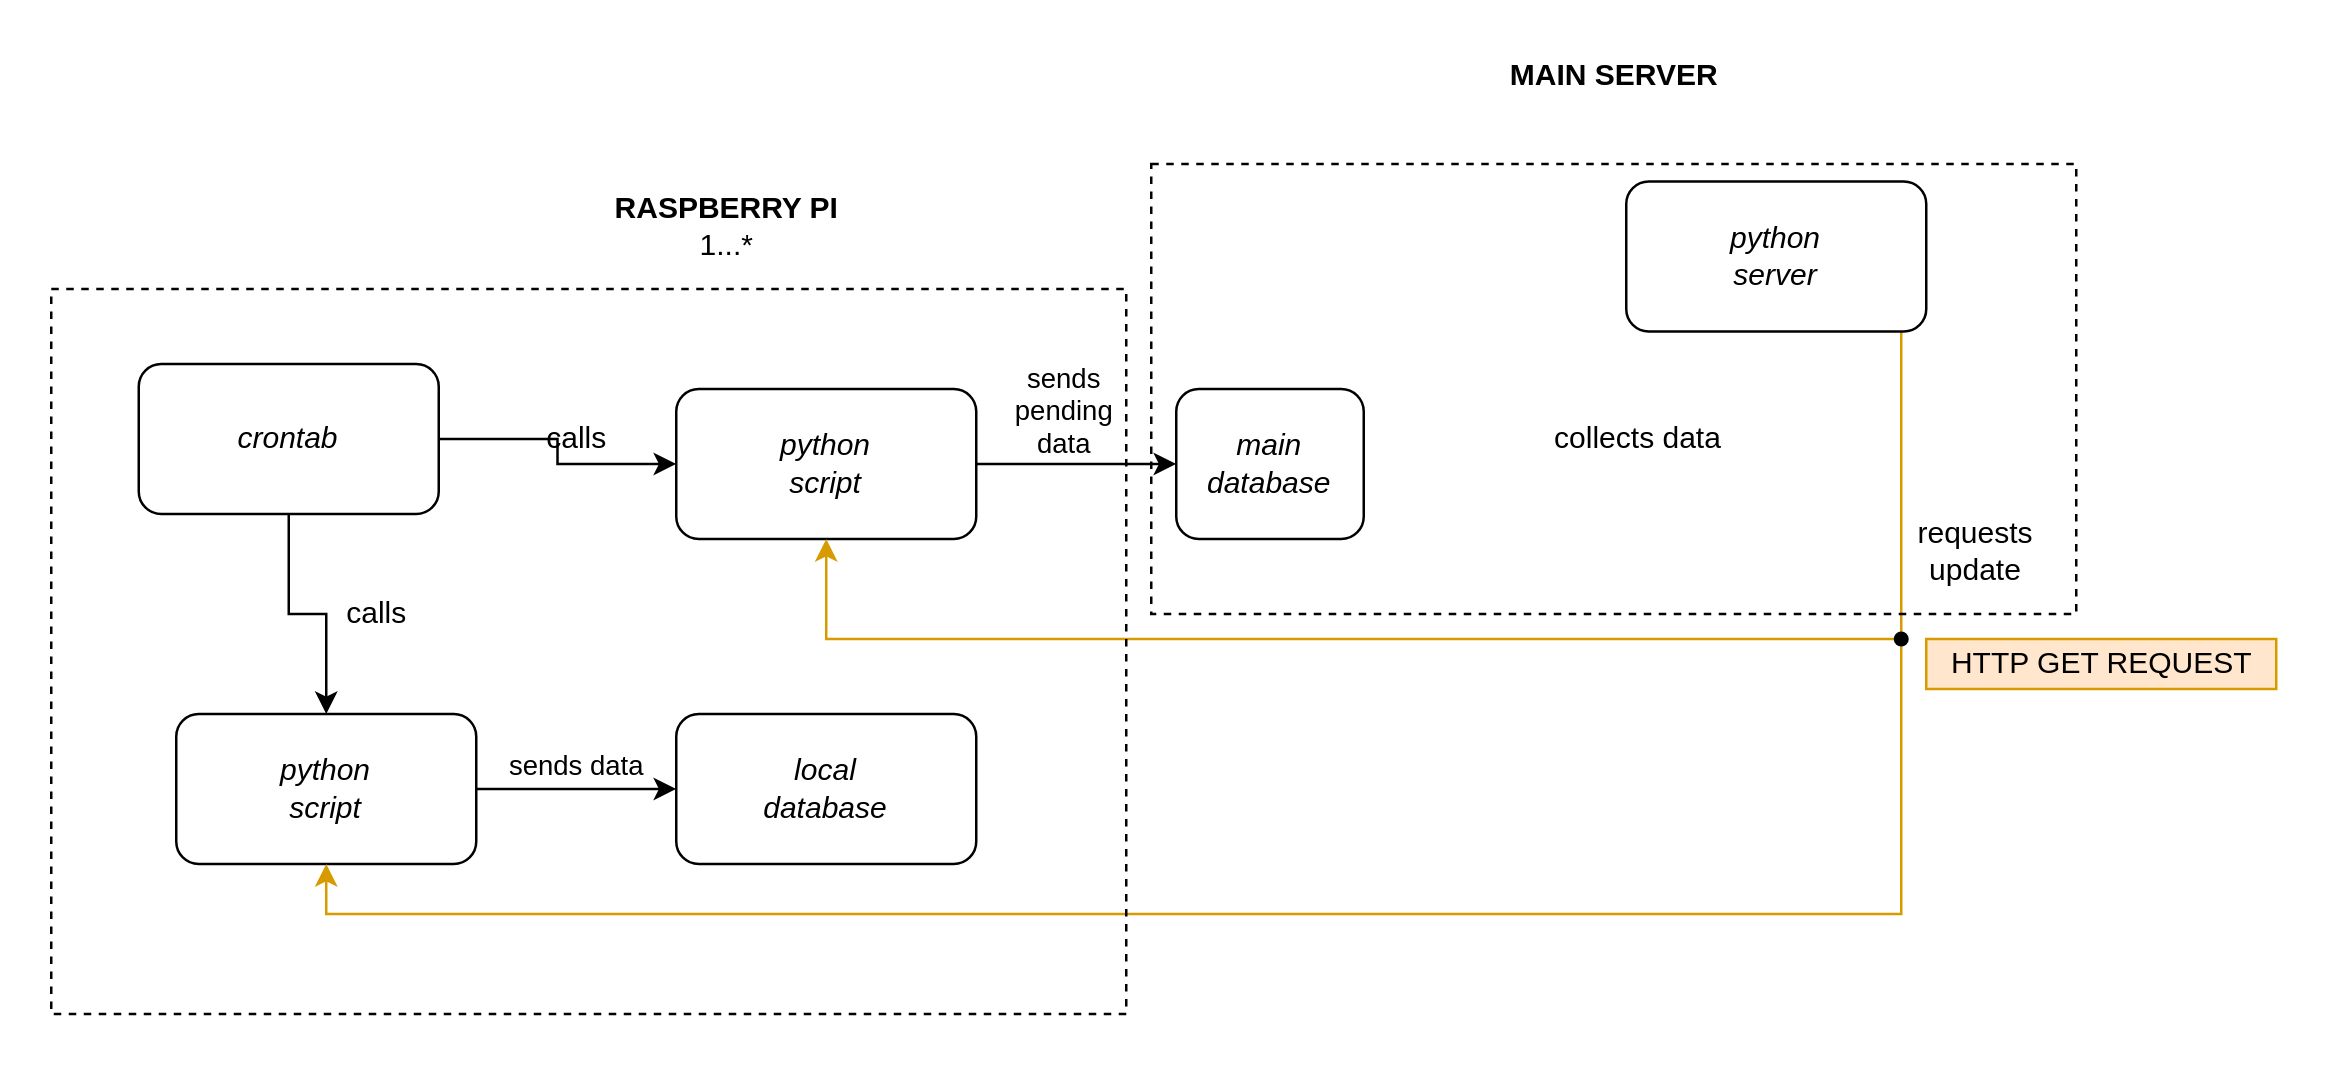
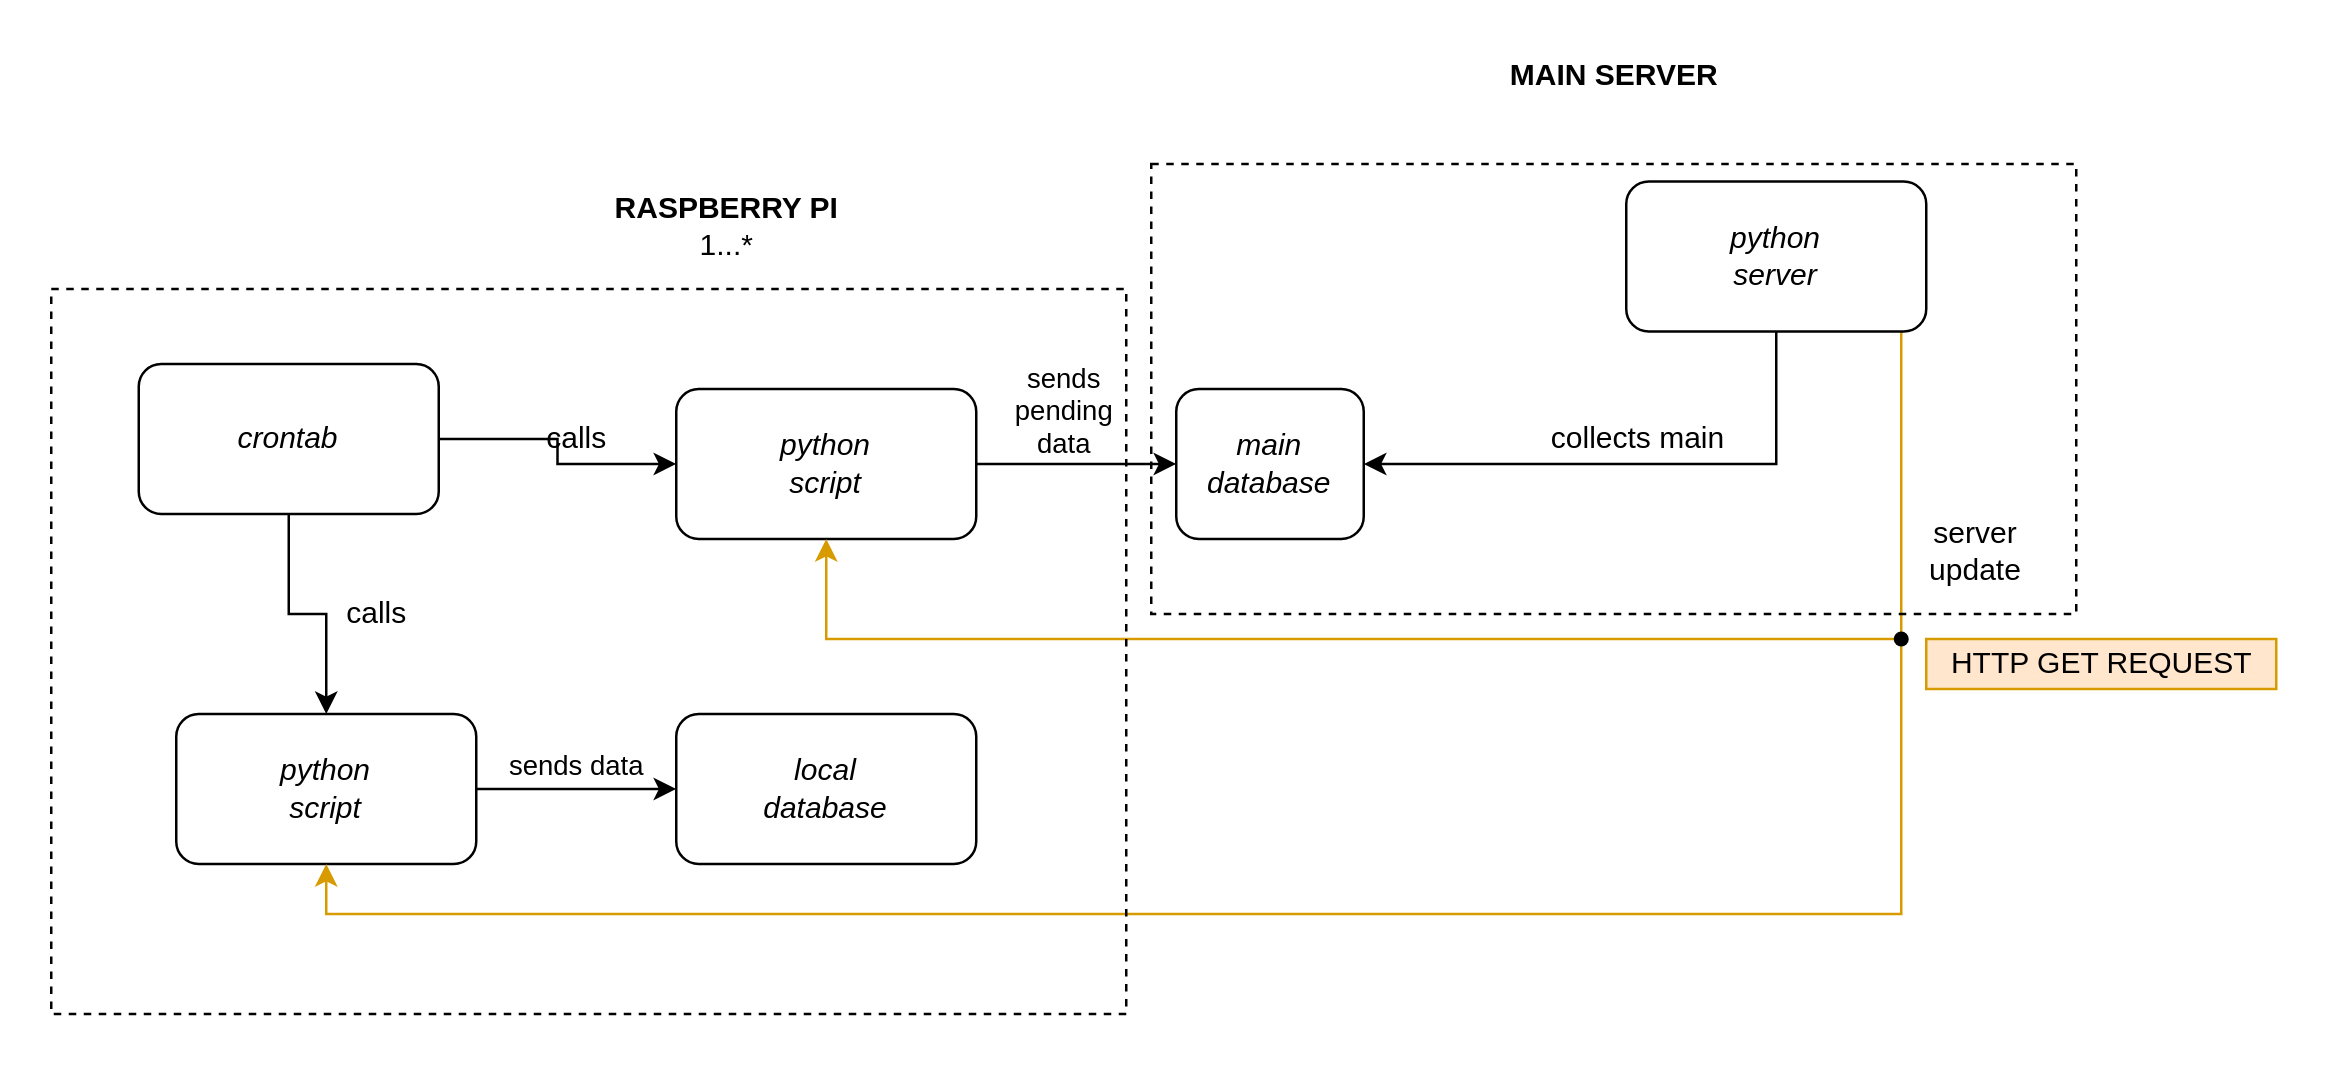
- <mxCell id="16" value="collects data" style="text;html=1;strokeColor=none;fillColor=none;align=center;verticalAlign=middle;whiteSpace=wrap;rounded=0;" parent="1" vertex="1"><mxGeometry x="610" y="160" width="90" height="30" as="geometry" /></mxCell>
+ <mxCell id="16" value="collects main" style="text;html=1;strokeColor=none;fillColor=none;align=center;verticalAlign=middle;whiteSpace=wrap;rounded=0;" parent="1" vertex="1"><mxGeometry x="610" y="160" width="90" height="30" as="geometry" /></mxCell>
+ <mxCell id="17" style="edgeStyle=orthogonalEdgeStyle;rounded=0;orthogonalLoop=1;jettySize=auto;html=1;exitX=0.5;exitY=1;exitDx=0;exitDy=0;entryX=1;entryY=0.5;entryDx=0;entryDy=0;" parent="1" source="18" target="13" edge="1"><mxGeometry relative="1" as="geometry" /></mxCell>
- <mxCell id="19" value="requests&lt;br&gt;update" style="text;html=1;strokeColor=none;fillColor=none;align=center;verticalAlign=middle;whiteSpace=wrap;rounded=0;" parent="1" vertex="1"><mxGeometry x="760" y="205" width="60" height="30" as="geometry" /></mxCell>
+ <mxCell id="19" value="server&lt;br&gt;update" style="text;html=1;strokeColor=none;fillColor=none;align=center;verticalAlign=middle;whiteSpace=wrap;rounded=0;" parent="1" vertex="1"><mxGeometry x="760" y="205" width="60" height="30" as="geometry" /></mxCell>
